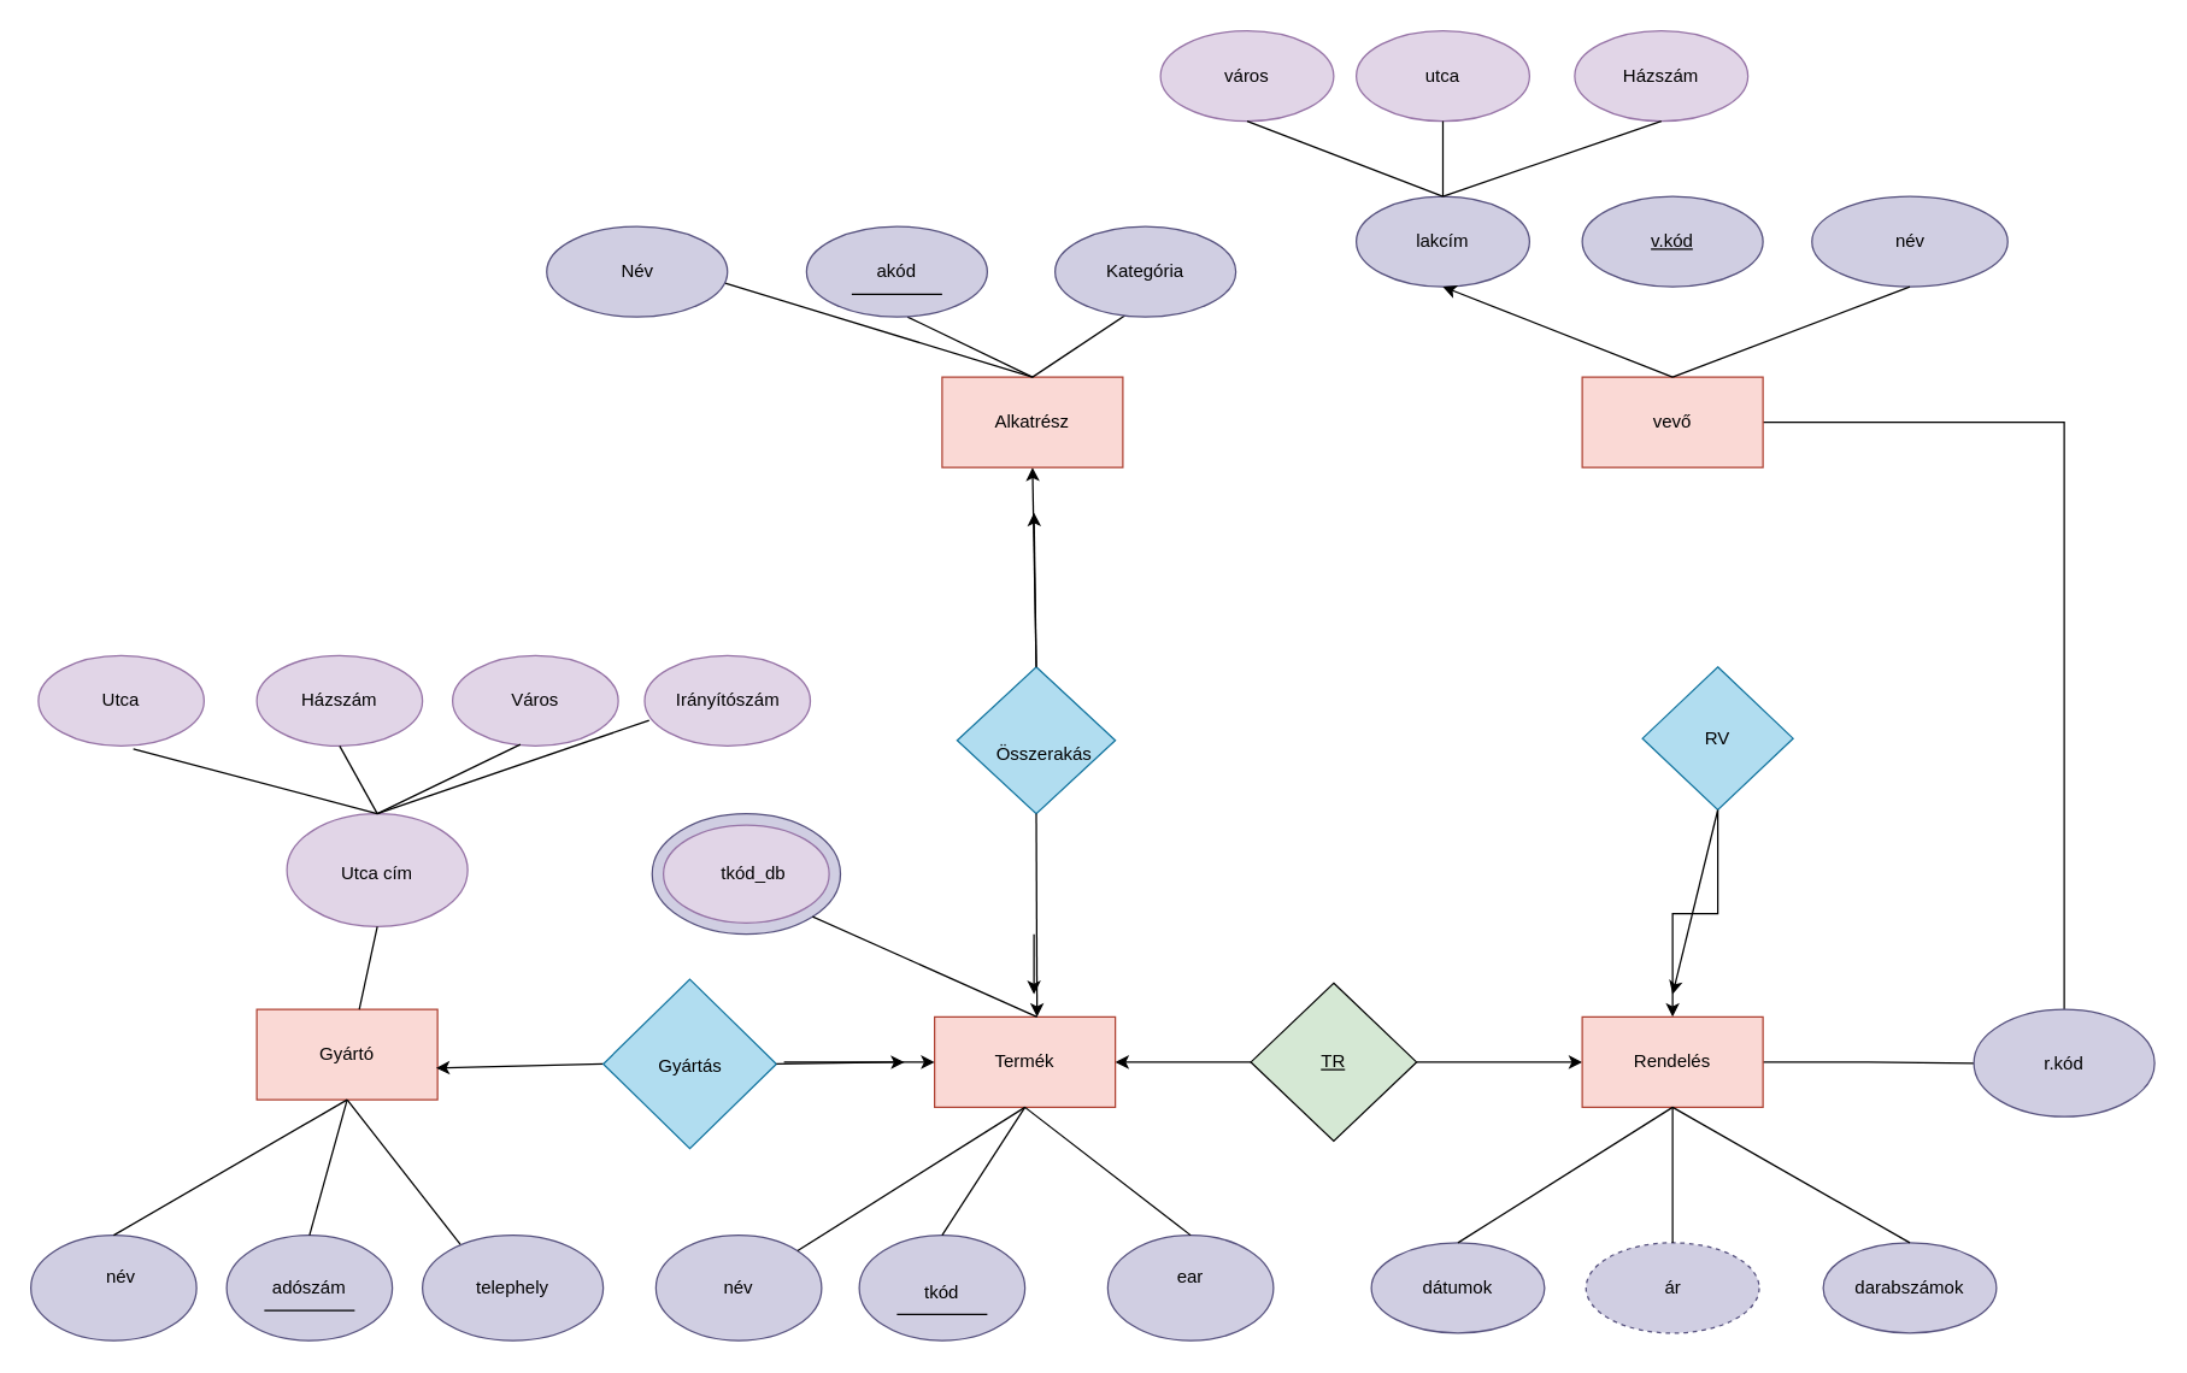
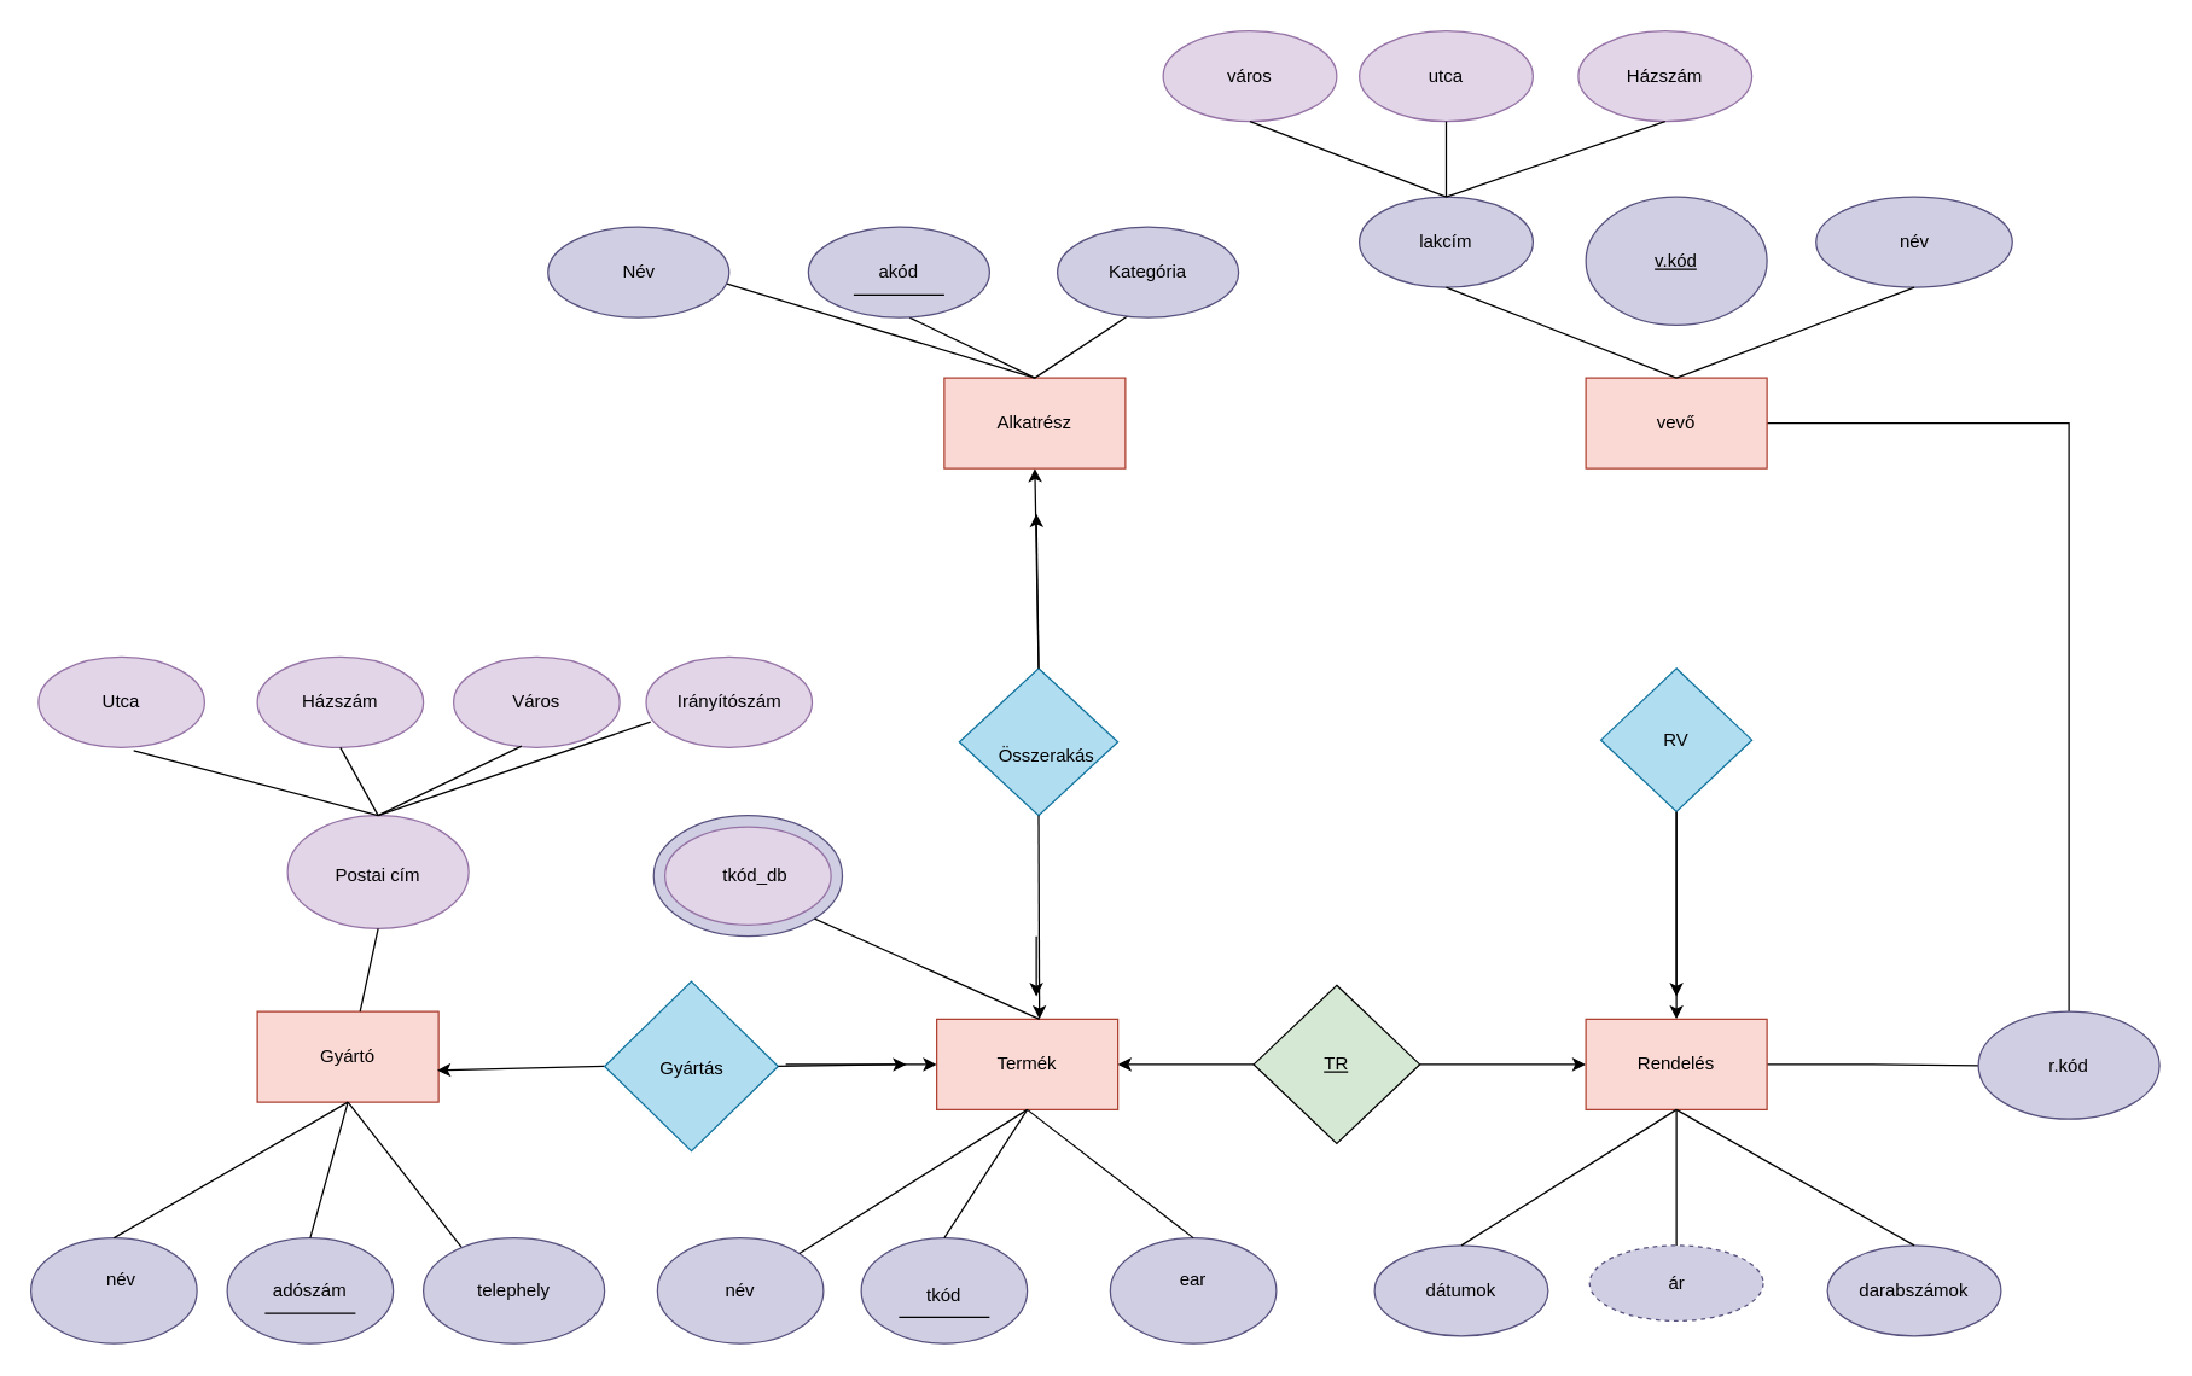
- <mxCell id="86" value="v.kód" style="ellipse;whiteSpace=wrap;html=1;align=center;fontStyle=4;fillColor=#d0cee2;strokeColor=#56517e;" vertex="1" parent="1"><mxGeometry x="1050" y="130" width="120" height="60" as="geometry" /></mxCell>
+ <mxCell id="86" value="v.kód" style="ellipse;whiteSpace=wrap;html=1;align=center;fontStyle=4;fillColor=#d0cee2;strokeColor=#56517e;" vertex="1" parent="1"><mxGeometry x="1050" y="130" width="120" height="85" as="geometry" /></mxCell>
- <mxCell id="90" value="" style="endArrow=classic;html=1;rounded=0;entryX=0.5;entryY=1;entryDx=0;entryDy=0;exitX=0.5;exitY=0;exitDx=0;exitDy=0;" edge="1" parent="1" source="83" target="89"><mxGeometry width="50" height="50" relative="1" as="geometry"><mxPoint x="780" y="390" as="sourcePoint" /><mxPoint x="830" y="340" as="targetPoint" /></mxGeometry></mxCell>
+ <mxCell id="90" value="" style="endArrow=none;html=1;rounded=0;entryX=0.5;entryY=1;entryDx=0;entryDy=0;exitX=0.5;exitY=0;exitDx=0;exitDy=0;" edge="1" parent="1" source="83" target="89"><mxGeometry width="50" height="50" relative="1" as="geometry"><mxPoint x="780" y="390" as="sourcePoint" /><mxPoint x="830" y="340" as="targetPoint" /></mxGeometry></mxCell>
- <mxCell id="81" value="RV" style="rhombus;whiteSpace=wrap;html=1;fillColor=#b1ddf0;strokeColor=#10739e;rounded=0;labelBackgroundColor=none;" vertex="1" parent="1"><mxGeometry x="1090" y="442.5" width="100" height="95" as="geometry" /></mxCell>
+ <mxCell id="81" value="RV" style="rhombus;whiteSpace=wrap;html=1;fillColor=#b1ddf0;strokeColor=#10739e;rounded=0;labelBackgroundColor=none;" vertex="1" parent="1"><mxGeometry x="1060" y="442.5" width="100" height="95" as="geometry" /></mxCell>
- <mxCell id="31" value="Utca cím" style="text;html=1;align=center;verticalAlign=middle;whiteSpace=wrap;rounded=0;" parent="1" vertex="1"><mxGeometry x="220" y="565" width="60" height="30" as="geometry" /></mxCell>
+ <mxCell id="31" value="Postai cím" style="text;html=1;align=center;verticalAlign=middle;whiteSpace=wrap;rounded=0;" parent="1" vertex="1"><mxGeometry x="220" y="565" width="60" height="30" as="geometry" /></mxCell>
- <mxCell id="75" value="ár" style="ellipse;whiteSpace=wrap;html=1;fillColor=#d0cee2;strokeColor=#56517e;rounded=0;labelBackgroundColor=none;dashed=1;" vertex="1" parent="1"><mxGeometry x="1052.5" y="825" width="115" height="60" as="geometry" /></mxCell>
+ <mxCell id="75" value="ár" style="ellipse;whiteSpace=wrap;html=1;fillColor=#d0cee2;strokeColor=#56517e;rounded=0;labelBackgroundColor=none;dashed=1;" vertex="1" parent="1"><mxGeometry x="1052.5" y="825" width="115" height="50" as="geometry" /></mxCell>
